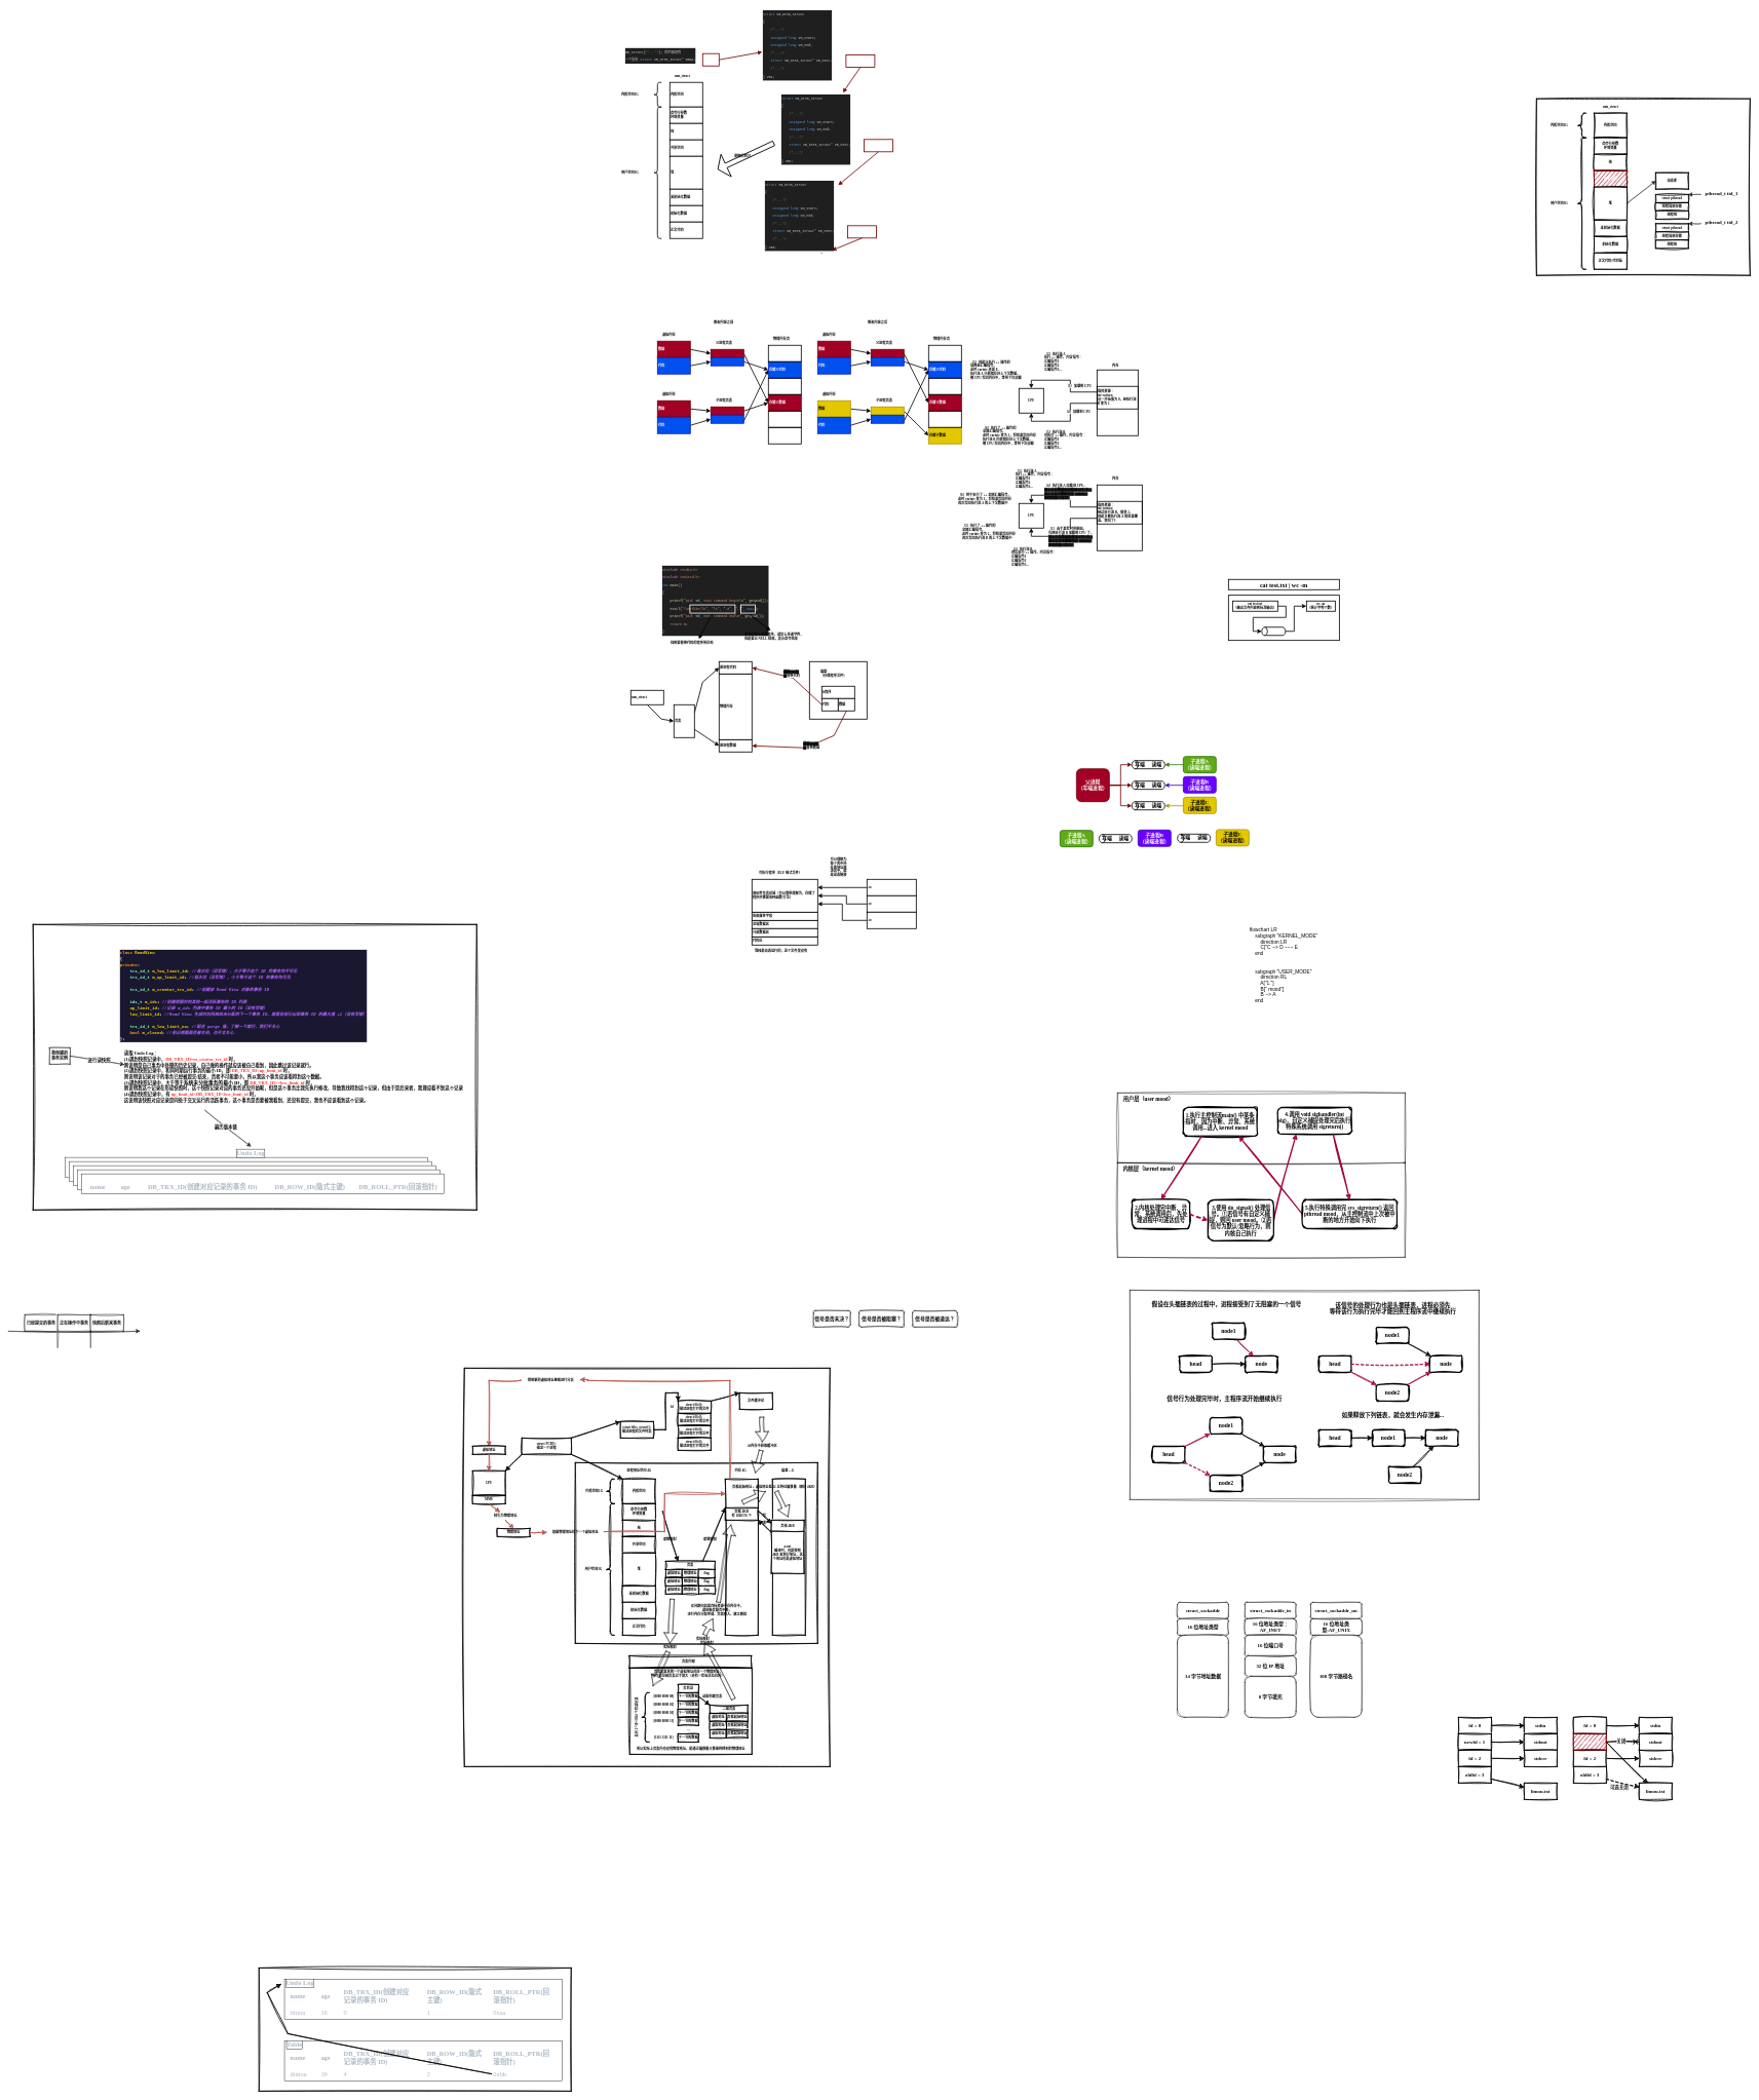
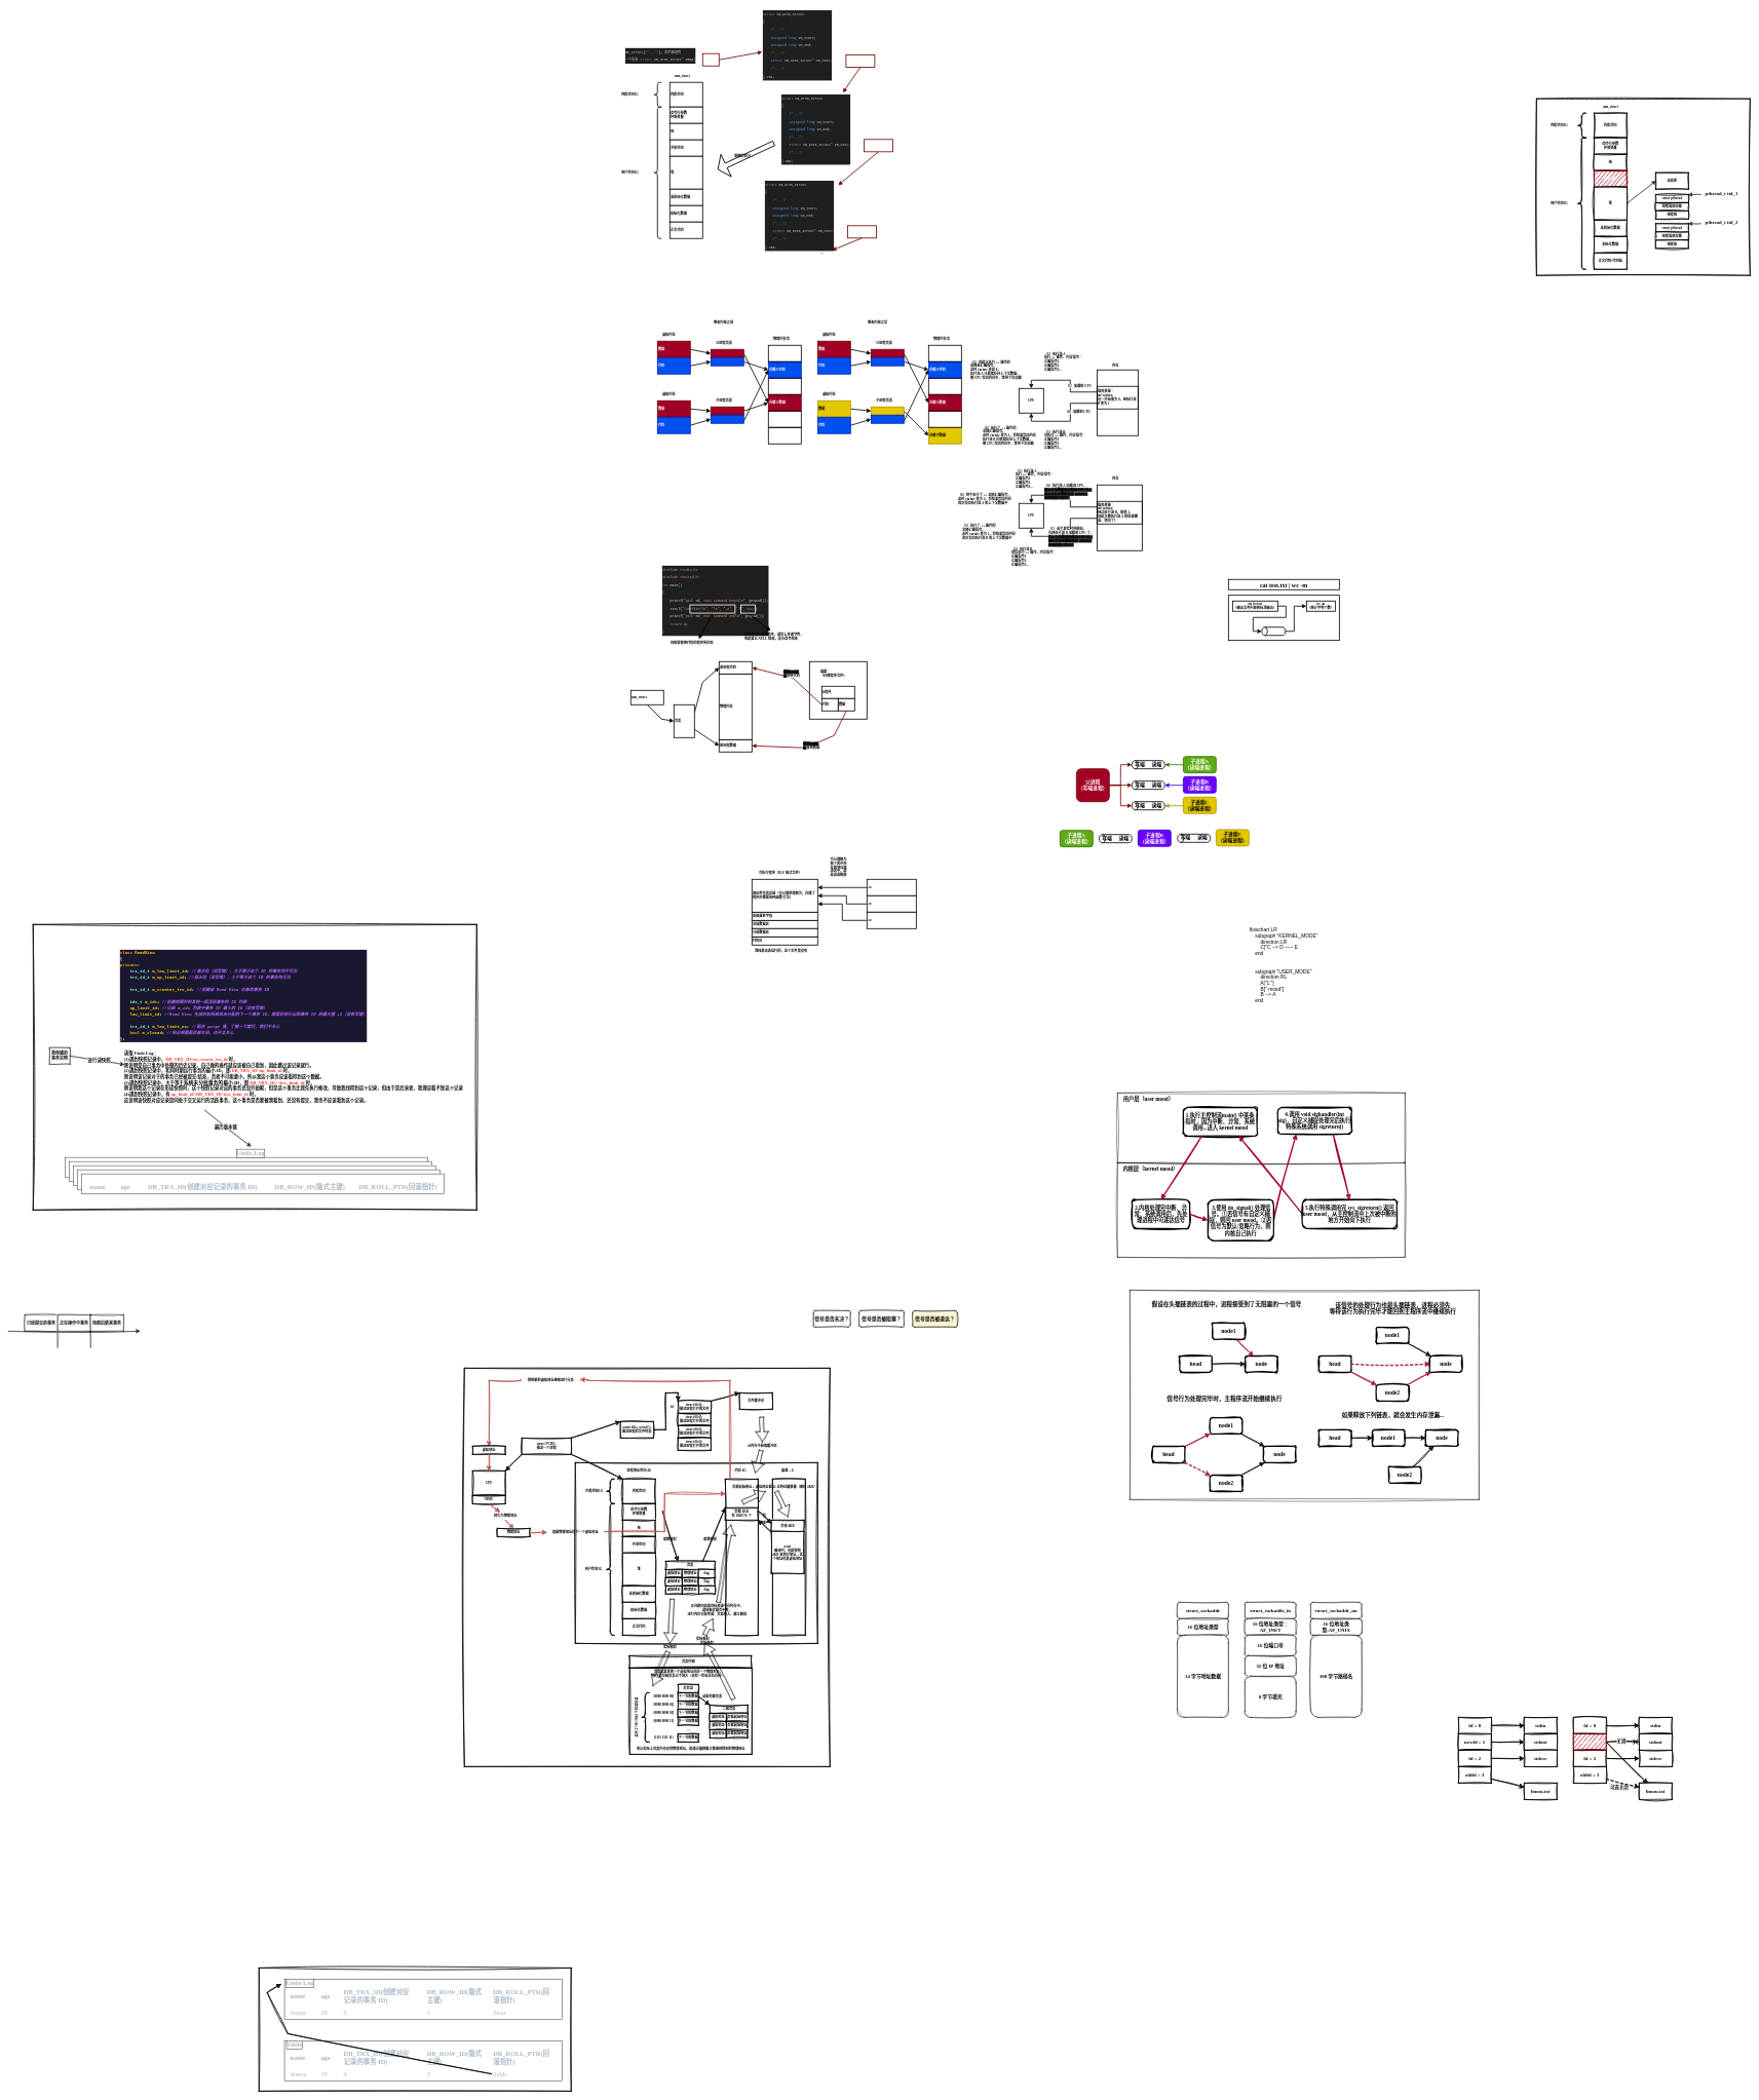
- <mxCell id="208" value="5.执行特殊调用完 sys_sigreturn() 返回 pthread mood，从主控制流中上次被中断的地方开始向下执行" style="whiteSpace=wrap;html=1;fontStyle=1;fontFamily=Comic Sans MS;strokeWidth=3;rounded=1;sketch=1;curveFitting=1;jiggle=2;glass=0;shadow=0;fontSize=13;align=center;" parent="197" vertex="1"><mxGeometry x="450" y="260" width="230" height="70" as="geometry" /></mxCell>
+ <mxCell id="208" value="5.执行特殊调用完 sys_sigreturn() 返回 user mood，从主控制流中上次被中断的地方开始向下执行" style="whiteSpace=wrap;html=1;fontStyle=1;fontFamily=Comic Sans MS;strokeWidth=3;rounded=1;sketch=1;curveFitting=1;jiggle=2;glass=0;shadow=0;fontSize=13;align=center;" parent="197" vertex="1"><mxGeometry x="450" y="260" width="230" height="70" as="geometry" /></mxCell>
- <mxCell id="206" style="rounded=0;orthogonalLoop=1;jettySize=auto;html=1;exitX=1;exitY=0.5;exitDx=0;exitDy=0;entryX=0;entryY=0.5;entryDx=0;entryDy=0;strokeWidth=3;sketch=1;curveFitting=1;jiggle=2;fontSize=13;align=center;fillColor=#d80073;strokeColor=#A50040;dashed=1;" parent="197" source="202" target="205" edge="1"><mxGeometry relative="1" as="geometry" /></mxCell>
+ <mxCell id="206" style="rounded=0;orthogonalLoop=1;jettySize=auto;html=1;exitX=1;exitY=0.5;exitDx=0;exitDy=0;entryX=0;entryY=0.5;entryDx=0;entryDy=0;strokeWidth=3;sketch=1;curveFitting=1;jiggle=2;fontSize=13;align=center;fillColor=#d80073;strokeColor=#A50040;" parent="197" source="202" target="205" edge="1"><mxGeometry relative="1" as="geometry" /></mxCell>
- <mxCell id="248" value="信号是否被递达？" style="rounded=1;whiteSpace=wrap;html=1;sketch=1;curveFitting=1;jiggle=2;fontFamily=Comic Sans MS;fontStyle=1" parent="1" vertex="1"><mxGeometry x="2221" y="3190" width="109" height="40" as="geometry" /></mxCell>
+ <mxCell id="248" value="信号是否被递达？" style="rounded=1;whiteSpace=wrap;html=1;sketch=1;curveFitting=1;jiggle=2;fontFamily=Comic Sans MS;fontStyle=1;fillColor=#e3c800;" parent="1" vertex="1"><mxGeometry x="2221" y="3190" width="109" height="40" as="geometry" /></mxCell>
